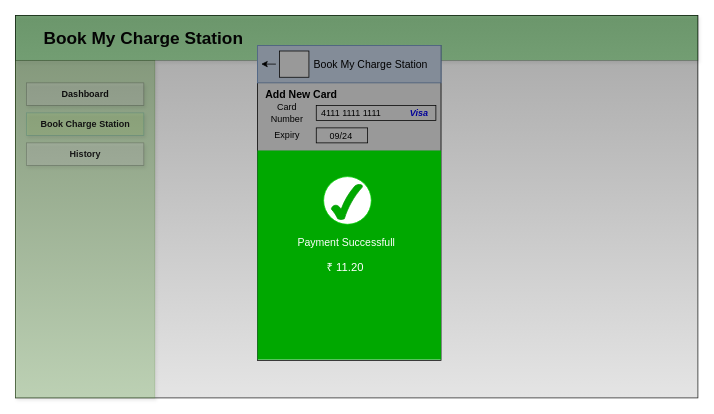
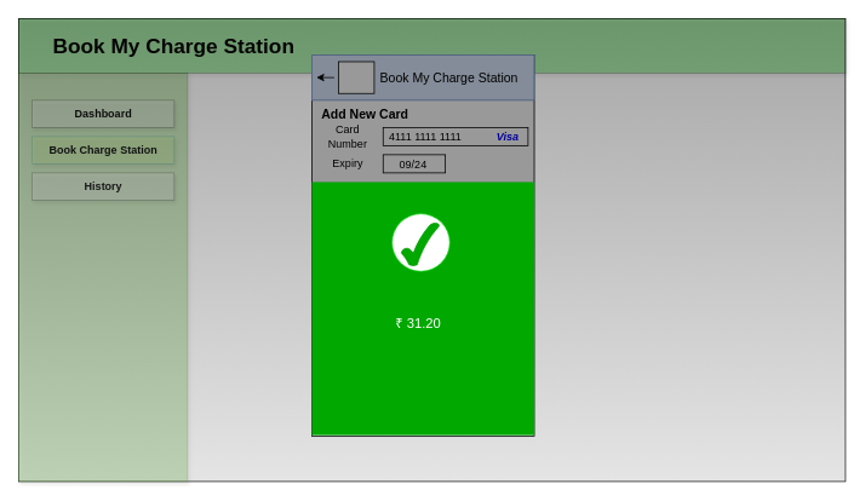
- <mxCell id="16" value="&lt;font style=&quot;font-size: 14px;&quot; color=&quot;#ffffff&quot;&gt;Payment Successfull&lt;/font&gt;" style="text;html=1;strokeColor=none;fillColor=none;align=center;verticalAlign=middle;whiteSpace=wrap;rounded=0;" vertex="1" parent="2"><mxGeometry x="366.935" y="288" width="148.731" height="30" as="geometry" /></mxCell>
- <mxCell id="17" value="&lt;font color=&quot;#ffffff&quot; style=&quot;font-size: 15px;&quot;&gt;₹ 11.20&lt;/font&gt;" style="text;html=1;strokeColor=none;fillColor=none;align=center;verticalAlign=middle;whiteSpace=wrap;rounded=0;" vertex="1" parent="2"><mxGeometry x="406.075" y="320" width="68.495" height="30" as="geometry" /></mxCell>
+ <mxCell id="17" value="&lt;font color=&quot;#ffffff&quot; style=&quot;font-size: 15px;&quot;&gt;₹ 31.20&lt;/font&gt;" style="text;html=1;strokeColor=none;fillColor=none;align=center;verticalAlign=middle;whiteSpace=wrap;rounded=0;" vertex="1" parent="2"><mxGeometry x="406.075" y="320" width="68.495" height="30" as="geometry" /></mxCell>
